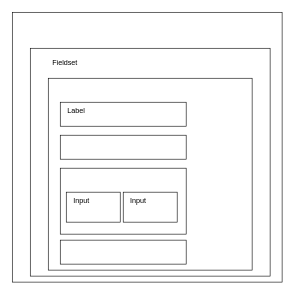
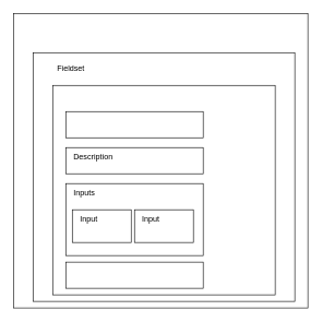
- <mxCell id="7" value="Label" style="text;html=1;strokeColor=none;fillColor=none;align=left;verticalAlign=middle;whiteSpace=wrap;rounded=0;" parent="1" vertex="1"><mxGeometry x="110" y="170" width="60" height="30" as="geometry" /></mxCell>
+ <mxCell id="9" value="Description" style="text;html=1;strokeColor=none;fillColor=none;align=left;verticalAlign=middle;whiteSpace=wrap;rounded=0;" parent="1" vertex="1"><mxGeometry x="110" y="225" width="60" height="30" as="geometry" /></mxCell>
+ <mxCell id="11" value="Inputs" style="text;html=1;strokeColor=none;fillColor=none;align=left;verticalAlign=middle;whiteSpace=wrap;rounded=0;" parent="1" vertex="1"><mxGeometry x="110" y="280" width="60" height="30" as="geometry" /></mxCell>
